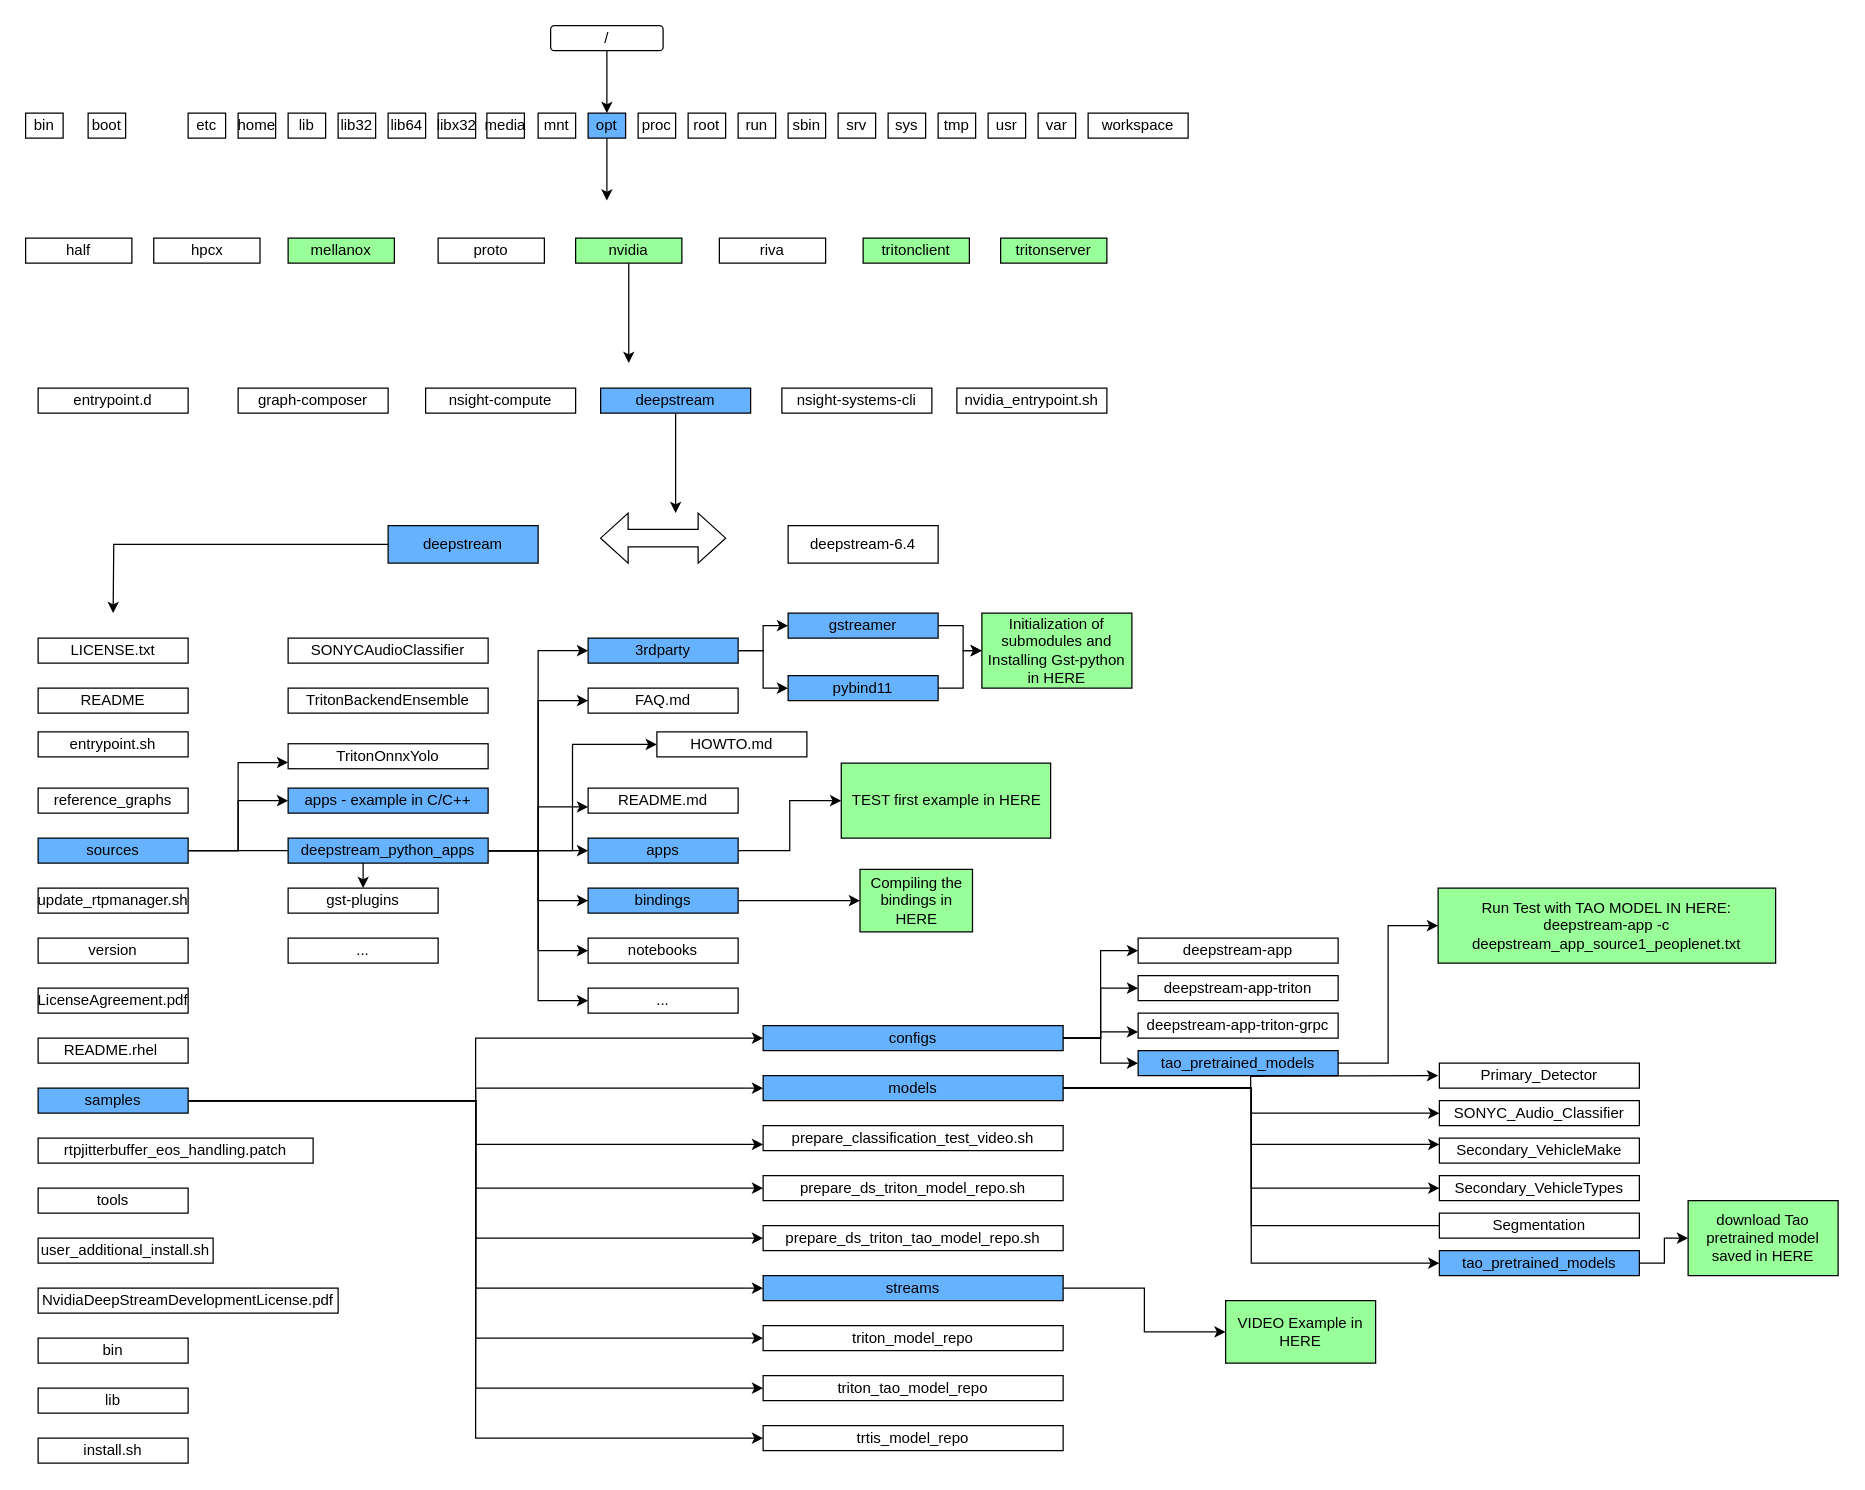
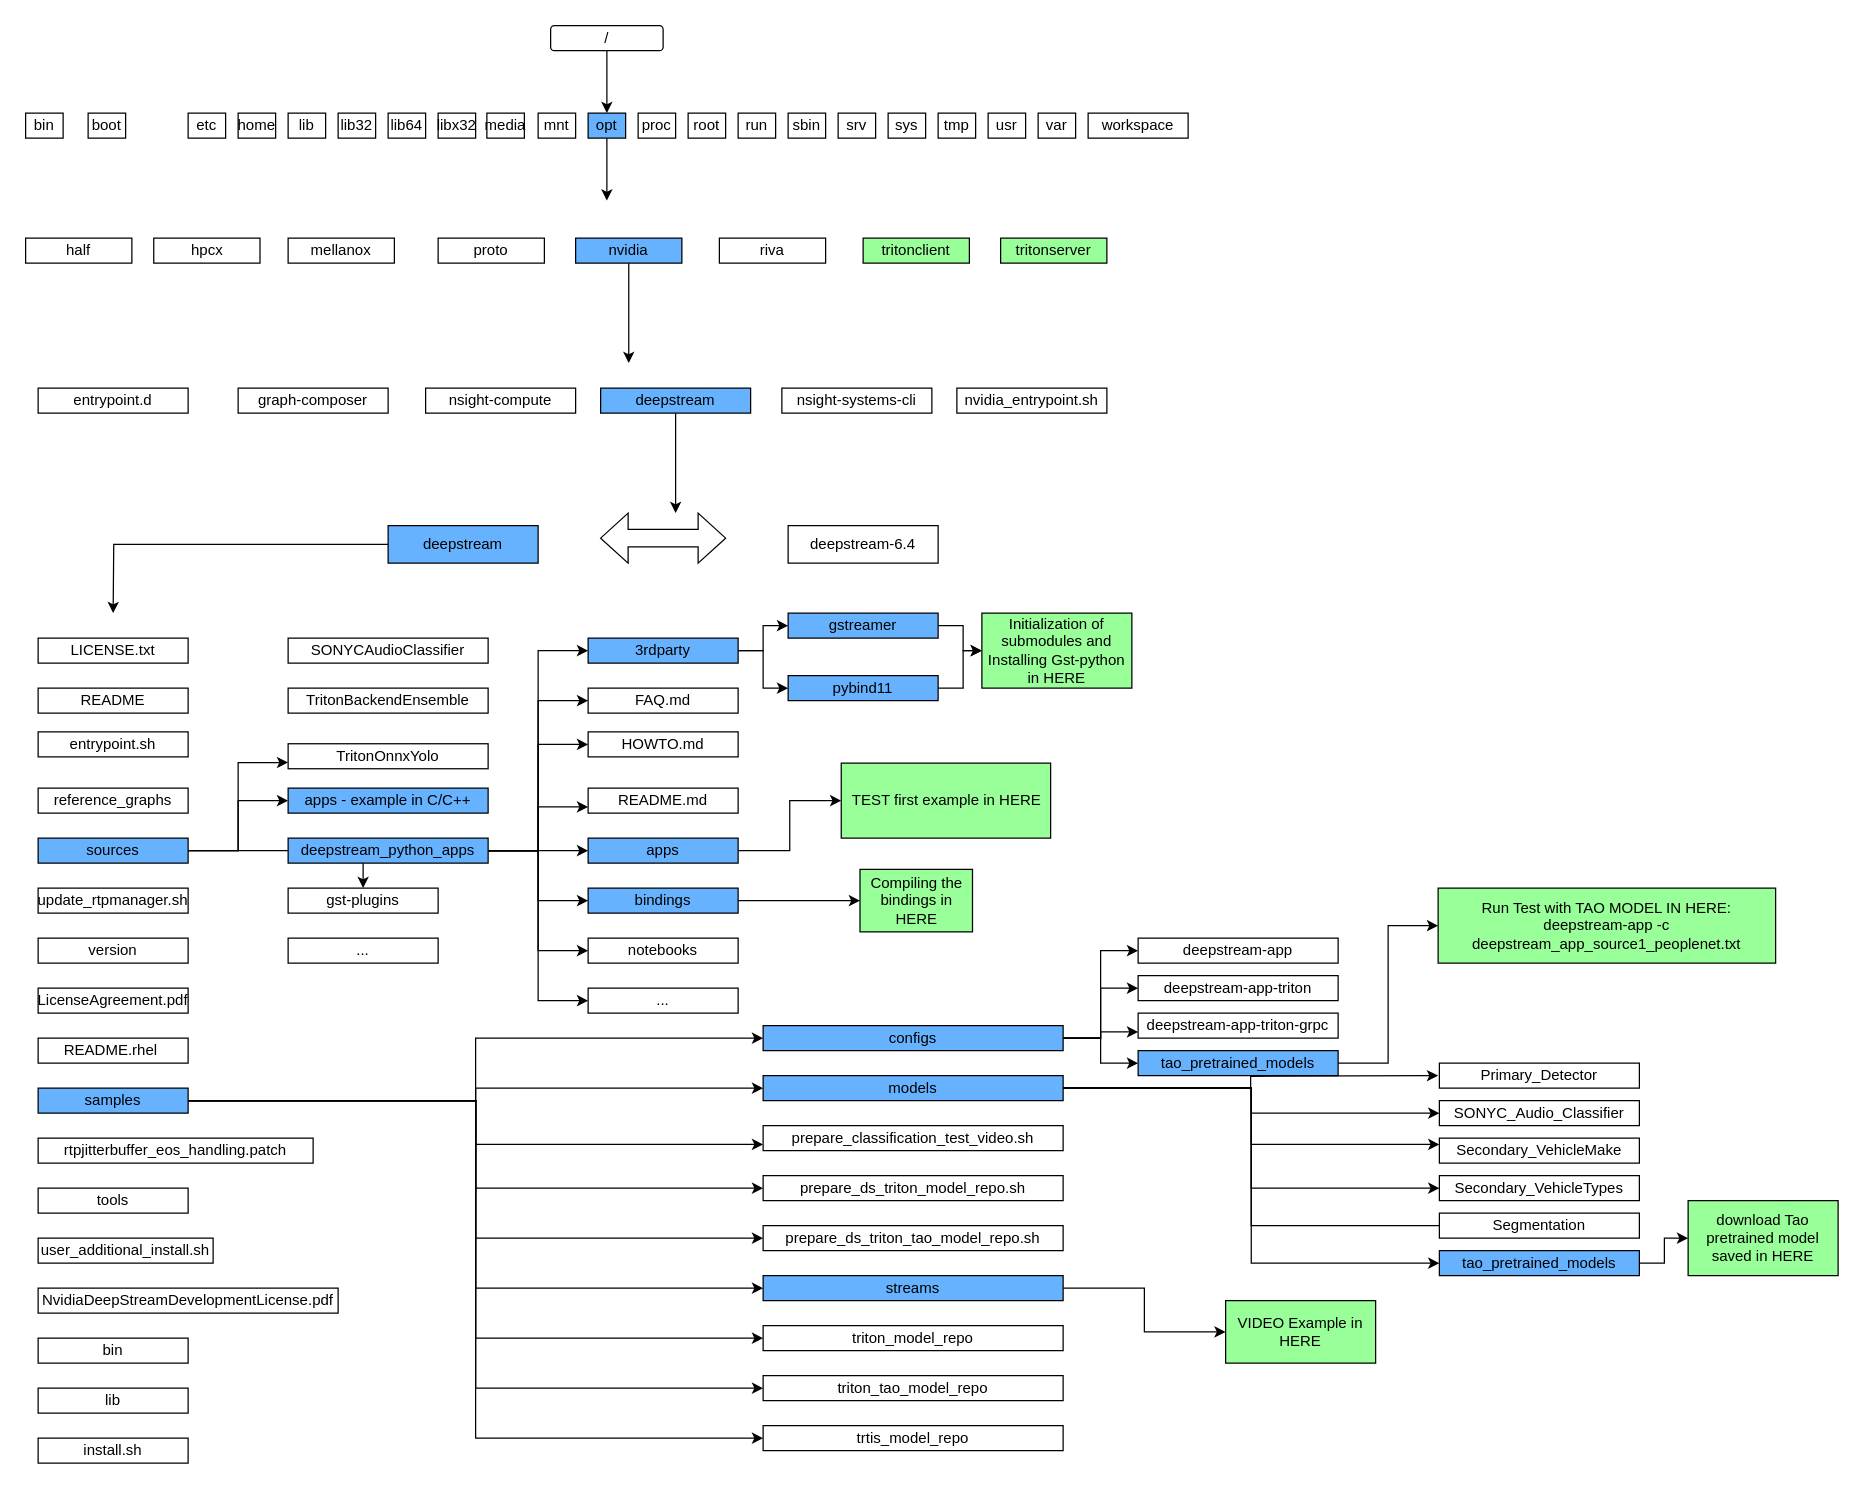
- <mxCell id="33" value="mellanox" style="rounded=0;whiteSpace=wrap;html=1;fillColor=#99ff99;" vertex="1" parent="1"><mxGeometry x="230" y="190" width="85" height="20" as="geometry" /></mxCell>
+ <mxCell id="33" value="mellanox" style="rounded=0;whiteSpace=wrap;html=1;" vertex="1" parent="1"><mxGeometry x="230" y="190" width="85" height="20" as="geometry" /></mxCell>
- <mxCell id="32" value="nvidia" style="rounded=0;whiteSpace=wrap;html=1;fillColor=#99ff99;" vertex="1" parent="1"><mxGeometry x="460" y="190" width="85" height="20" as="geometry" /></mxCell>
+ <mxCell id="32" value="nvidia" style="rounded=0;whiteSpace=wrap;html=1;fillColor=#66B2FF;" vertex="1" parent="1"><mxGeometry x="460" y="190" width="85" height="20" as="geometry" /></mxCell>
- <mxCell id="98" value="HOWTO.md" style="rounded=0;whiteSpace=wrap;html=1;" vertex="1" parent="1"><mxGeometry x="525" y="585" width="120" height="20" as="geometry" /></mxCell>
+ <mxCell id="98" value="HOWTO.md" style="rounded=0;whiteSpace=wrap;html=1;" vertex="1" parent="1"><mxGeometry x="470" y="585" width="120" height="20" as="geometry" /></mxCell>
